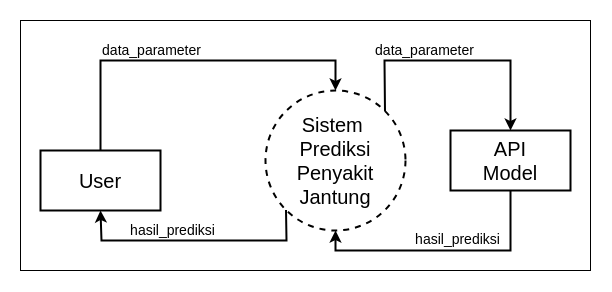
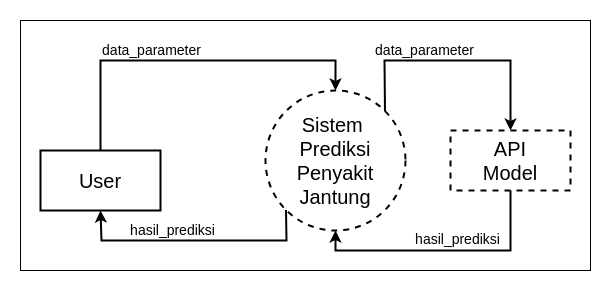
- <mxCell id="10" value="&lt;font style=&quot;font-size: 20px&quot;&gt;API&lt;br&gt;Model&lt;br&gt;&lt;/font&gt;" style="rounded=0;whiteSpace=wrap;html=1;strokeWidth=2;" vertex="1" parent="2"><mxGeometry x="430" y="110" width="120" height="60" as="geometry" /></mxCell>
+ <mxCell id="10" value="&lt;font style=&quot;font-size: 20px&quot;&gt;API&lt;br&gt;Model&lt;br&gt;&lt;/font&gt;" style="rounded=0;whiteSpace=wrap;html=1;strokeWidth=2;dashed=1;" vertex="1" parent="2"><mxGeometry x="430" y="110" width="120" height="60" as="geometry" /></mxCell>
